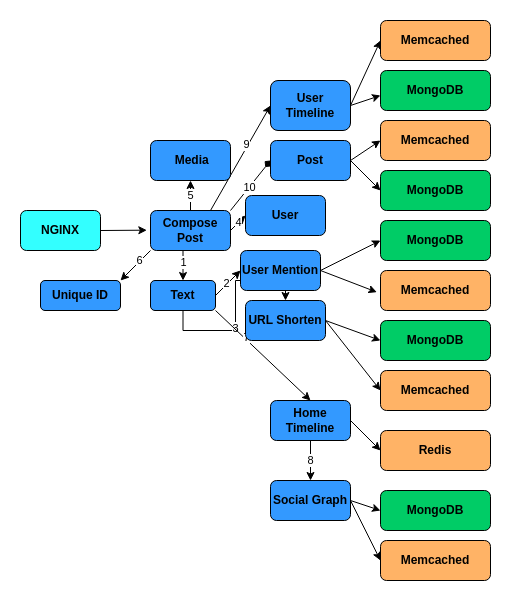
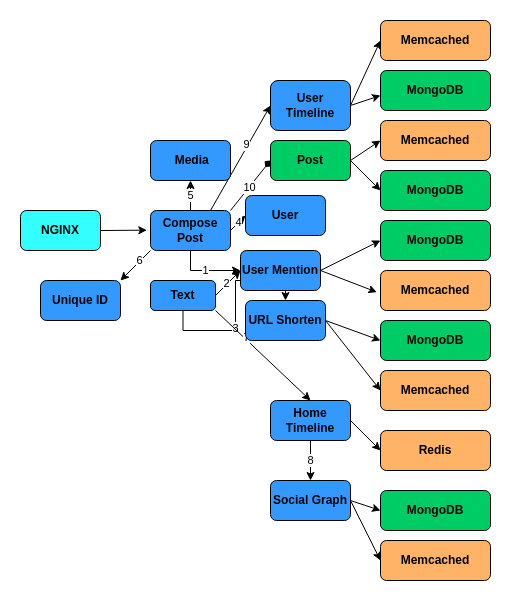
- <mxCell id="50" value="&lt;b&gt;Post&lt;/b&gt;" style="rounded=1;whiteSpace=wrap;html=1;fillColor=#3399FF;" parent="1" vertex="1"><mxGeometry x="270" y="140" width="80" height="40" as="geometry" /></mxCell>
+ <mxCell id="50" value="&lt;b&gt;Post&lt;/b&gt;" style="rounded=1;whiteSpace=wrap;html=1;fillColor=#00cc66;" parent="1" vertex="1"><mxGeometry x="270" y="140" width="80" height="40" as="geometry" /></mxCell>
- <mxCell id="15" value="1" style="edgeStyle=orthogonalEdgeStyle;rounded=0;orthogonalLoop=1;jettySize=auto;html=1;exitX=0.5;exitY=1;exitDx=0;exitDy=0;entryX=0.5;entryY=0;entryDx=0;entryDy=0;" parent="1" source="24" target="8" edge="1"><mxGeometry relative="1" as="geometry" /></mxCell>
+ <mxCell id="15" value="1" style="edgeStyle=orthogonalEdgeStyle;rounded=0;orthogonalLoop=1;jettySize=auto;html=1;exitX=0.5;exitY=1;exitDx=0;exitDy=0;" parent="1" source="24" target="14" edge="1"><mxGeometry relative="1" as="geometry" /></mxCell>
- <mxCell id="33" value="&lt;b&gt;Unique ID&lt;/b&gt;" style="rounded=1;whiteSpace=wrap;html=1;fillColor=#3399FF;" parent="1" vertex="1"><mxGeometry x="40" y="280" width="80" height="30" as="geometry" /></mxCell>
+ <mxCell id="33" value="&lt;b&gt;Unique ID&lt;/b&gt;" style="rounded=1;whiteSpace=wrap;html=1;fillColor=#3399FF;" parent="1" vertex="1"><mxGeometry x="40" y="280" width="80" height="40" as="geometry" /></mxCell>
